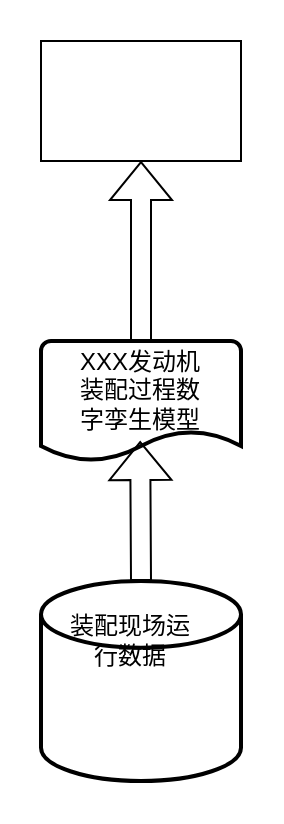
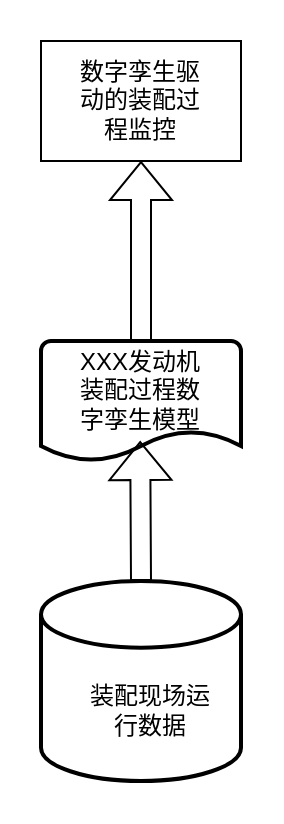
+ <mxCell id="4" value="数字孪生驱动的装配过程监控" style="text;html=1;align=center;verticalAlign=middle;whiteSpace=wrap;rounded=0;" vertex="1" parent="2"><mxGeometry x="15" y="15" width="70" height="30" as="geometry" /></mxCell>
- <mxCell id="10" value="装配现场运行数据" style="text;html=1;align=center;verticalAlign=middle;whiteSpace=wrap;rounded=0;" vertex="1" parent="8"><mxGeometry x="10" y="15" width="70" height="30" as="geometry" /></mxCell>
+ <mxCell id="10" value="装配现场运行数据" style="text;html=1;align=center;verticalAlign=middle;whiteSpace=wrap;rounded=0;" vertex="1" parent="8"><mxGeometry x="20" y="50" width="70" height="30" as="geometry" /></mxCell>
